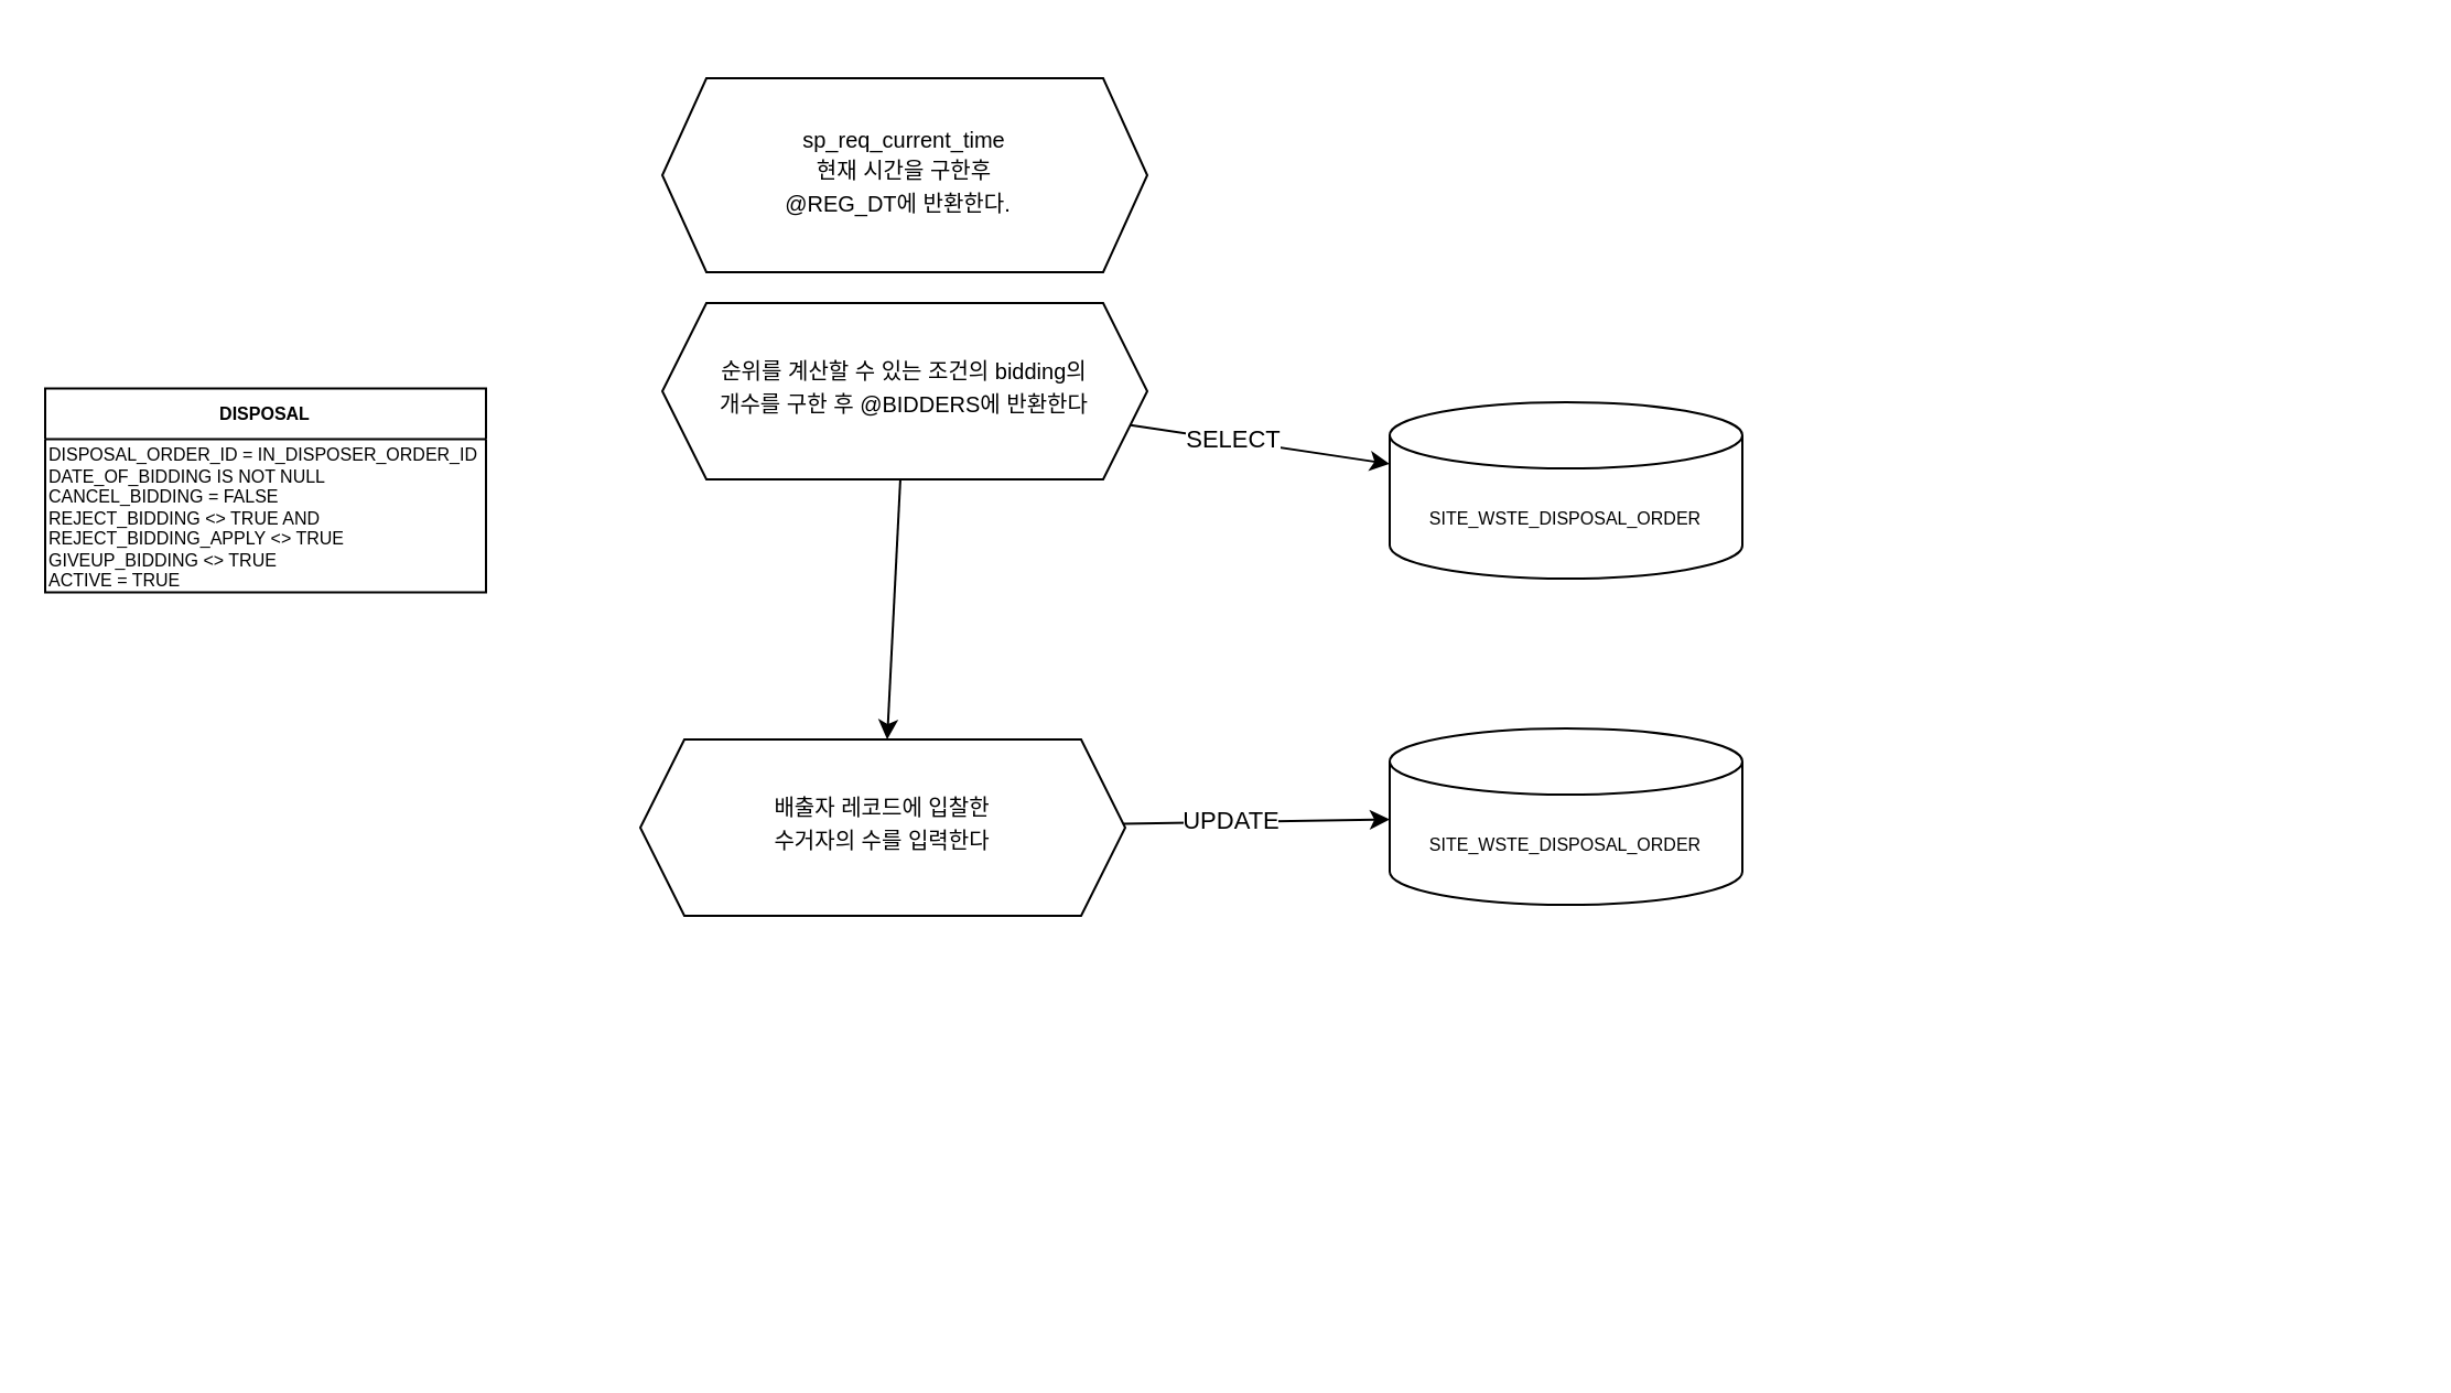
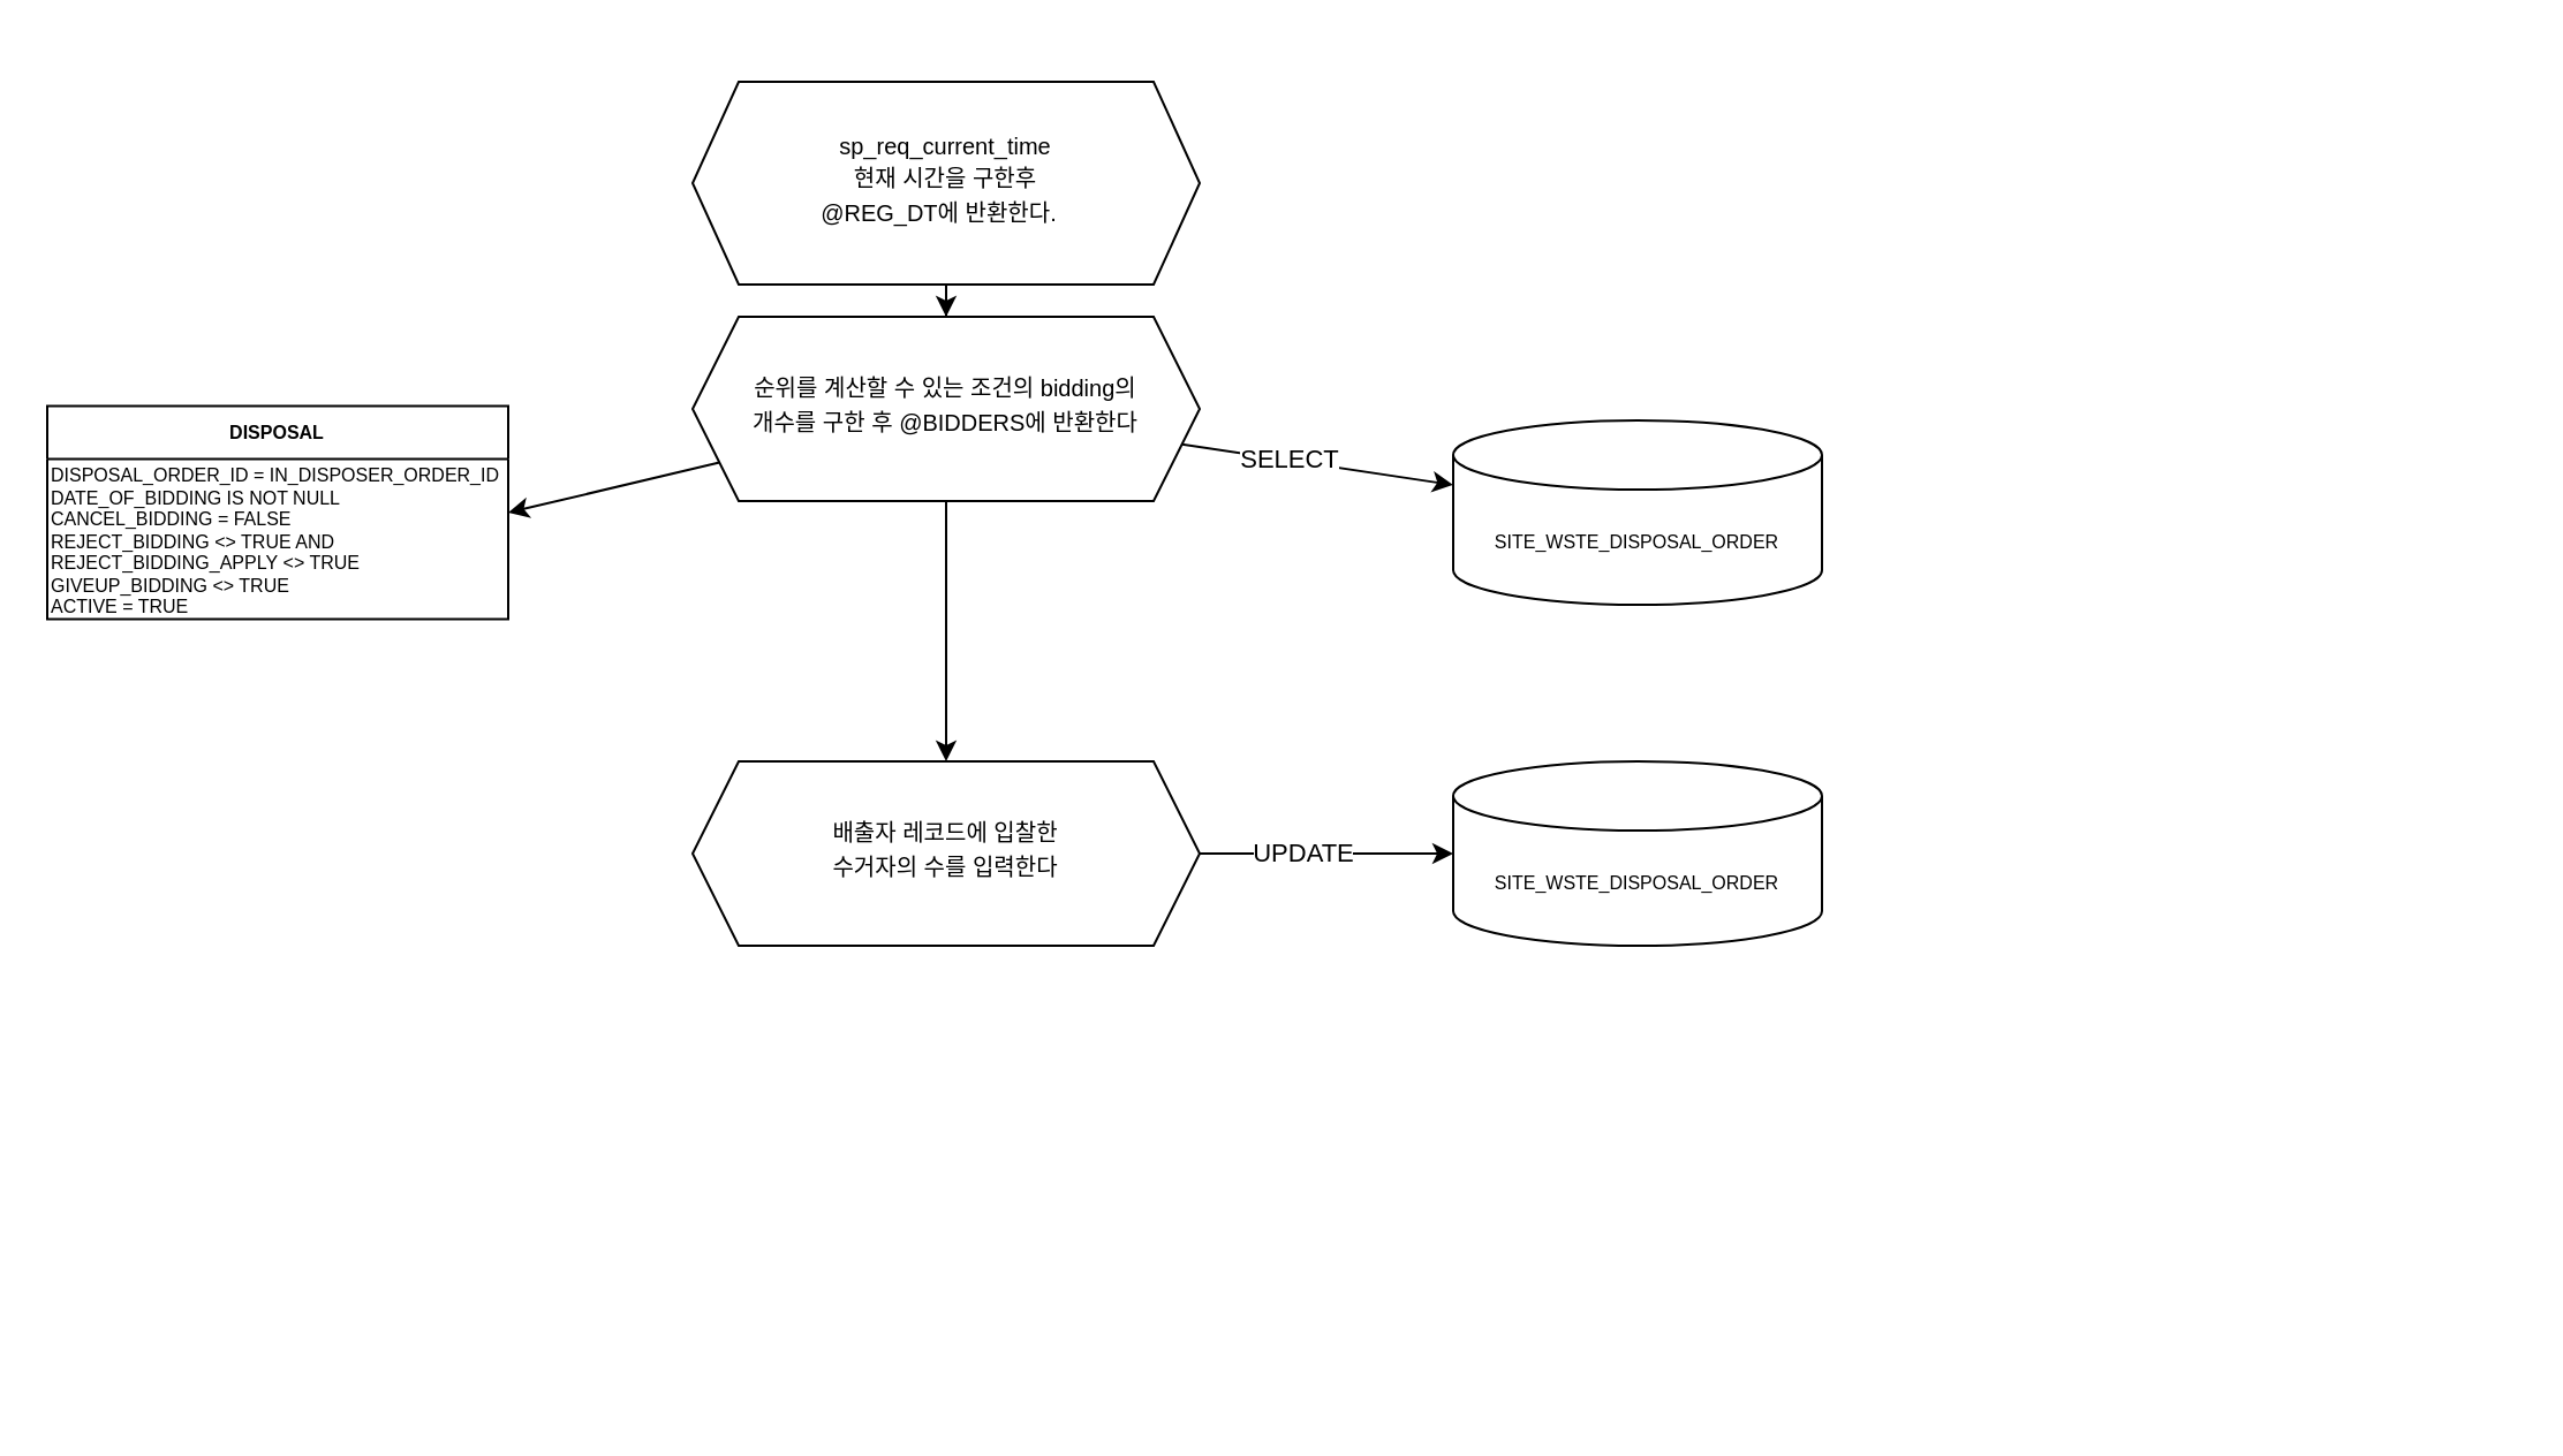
+ <mxCell id="2" value="" style="edgeStyle=orthogonalEdgeStyle;rounded=0;orthogonalLoop=1;jettySize=auto;html=1;fontSize=8;" edge="1" parent="1" source="3" target="8"><mxGeometry relative="1" as="geometry" /></mxCell>
+ <mxCell id="7" value="" style="edgeStyle=none;html=1;entryX=1;entryY=0.5;entryDx=0;entryDy=0;" edge="1" parent="1" source="8" target="15"><mxGeometry relative="1" as="geometry" /></mxCell>
- <mxCell id="13" value="&lt;span style=&quot;font-size: 10px&quot;&gt;배출자 레코드에 입찰한 &lt;br&gt;수거자의 수를 입력한다&lt;/span&gt;" style="shape=hexagon;perimeter=hexagonPerimeter2;whiteSpace=wrap;html=1;fixedSize=1;shadow=0;strokeWidth=1;spacing=6;spacingTop=-4;" vertex="1" parent="1"><mxGeometry x="290" y="335" width="220" height="80" as="geometry" /></mxCell>
+ <mxCell id="13" value="&lt;span style=&quot;font-size: 10px&quot;&gt;배출자 레코드에 입찰한 &lt;br&gt;수거자의 수를 입력한다&lt;/span&gt;" style="shape=hexagon;perimeter=hexagonPerimeter2;whiteSpace=wrap;html=1;fixedSize=1;shadow=0;strokeWidth=1;spacing=6;spacingTop=-4;" vertex="1" parent="1"><mxGeometry x="300" y="330" width="220" height="80" as="geometry" /></mxCell>
